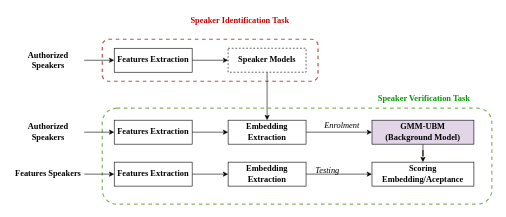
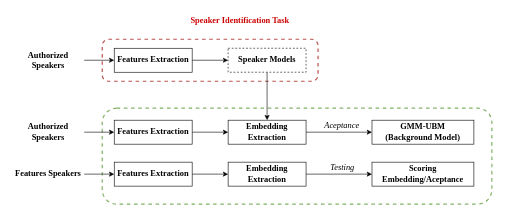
- <mxCell id="28" value="&lt;b&gt;&lt;font face=&quot;Verdana&quot; style=&quot;font-size: 14px; color: rgb(0, 153, 0);&quot;&gt;Speaker Verification Task&lt;/font&gt;&lt;/b&gt;" style="text;html=1;align=center;verticalAlign=middle;whiteSpace=wrap;rounded=0;fontColor=#CC0000;" vertex="1" parent="1"><mxGeometry x="592" y="149" width="230" height="30" as="geometry" /></mxCell>
- <mxCell id="25" value="&lt;font style=&quot;font-size: 14px;&quot; face=&quot;Verdana&quot;&gt;&lt;i&gt;Enrolment&lt;/i&gt;&lt;/font&gt;" style="text;html=1;align=center;verticalAlign=middle;whiteSpace=wrap;rounded=0;" vertex="1" parent="1"><mxGeometry x="540" y="195" width="60" height="30" as="geometry" /></mxCell>
+ <mxCell id="25" value="&lt;font style=&quot;font-size: 14px;&quot; face=&quot;Verdana&quot;&gt;&lt;i&gt;Aceptance&lt;/i&gt;&lt;/font&gt;" style="text;html=1;align=center;verticalAlign=middle;whiteSpace=wrap;rounded=0;" vertex="1" parent="1"><mxGeometry x="540" y="195" width="60" height="30" as="geometry" /></mxCell>
- <mxCell id="12" value="&lt;font style=&quot;font-size: 14px;&quot; face=&quot;Verdana&quot;&gt;&lt;b style=&quot;&quot;&gt;GMM-UBM&lt;/b&gt;&lt;/font&gt;&lt;div&gt;&lt;font style=&quot;font-size: 14px;&quot; face=&quot;Verdana&quot;&gt;&lt;b style=&quot;&quot;&gt;(Background Model)&lt;/b&gt;&lt;/font&gt;&lt;/div&gt;" style="rounded=0;whiteSpace=wrap;html=1;fillColor=#e1d5e7;" vertex="1" parent="1"><mxGeometry x="620" y="200" width="170" height="40" as="geometry" /></mxCell>
+ <mxCell id="12" value="&lt;font style=&quot;font-size: 14px;&quot; face=&quot;Verdana&quot;&gt;&lt;b style=&quot;&quot;&gt;GMM-UBM&lt;/b&gt;&lt;/font&gt;&lt;div&gt;&lt;font style=&quot;font-size: 14px;&quot; face=&quot;Verdana&quot;&gt;&lt;b style=&quot;&quot;&gt;(Background Model)&lt;/b&gt;&lt;/font&gt;&lt;/div&gt;" style="rounded=0;whiteSpace=wrap;html=1;" vertex="1" parent="1"><mxGeometry x="620" y="200" width="170" height="40" as="geometry" /></mxCell>
- <mxCell id="11" value="" style="edgeStyle=orthogonalEdgeStyle;rounded=0;orthogonalLoop=1;jettySize=auto;html=1;" edge="1" parent="1" source="12" target="26"><mxGeometry relative="1" as="geometry" /></mxCell>
- <mxCell id="27" value="&lt;font style=&quot;font-size: 14px;&quot; face=&quot;Verdana&quot;&gt;&lt;i&gt;Testing&lt;/i&gt;&lt;/font&gt;" style="text;html=1;align=center;verticalAlign=middle;whiteSpace=wrap;rounded=0;" vertex="1" parent="1"><mxGeometry x="516" y="269" width="60" height="30" as="geometry" /></mxCell>
+ <mxCell id="27" value="&lt;font style=&quot;font-size: 14px;&quot; face=&quot;Verdana&quot;&gt;&lt;i&gt;Testing&lt;/i&gt;&lt;/font&gt;" style="text;html=1;align=center;verticalAlign=middle;whiteSpace=wrap;rounded=0;" vertex="1" parent="1"><mxGeometry x="541" y="264" width="60" height="30" as="geometry" /></mxCell>
